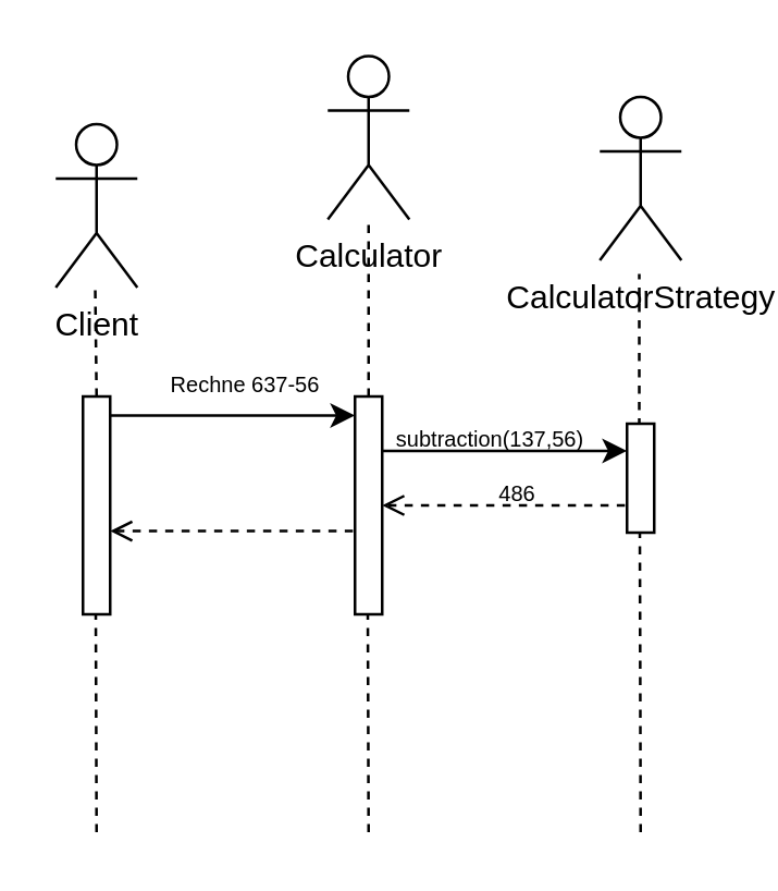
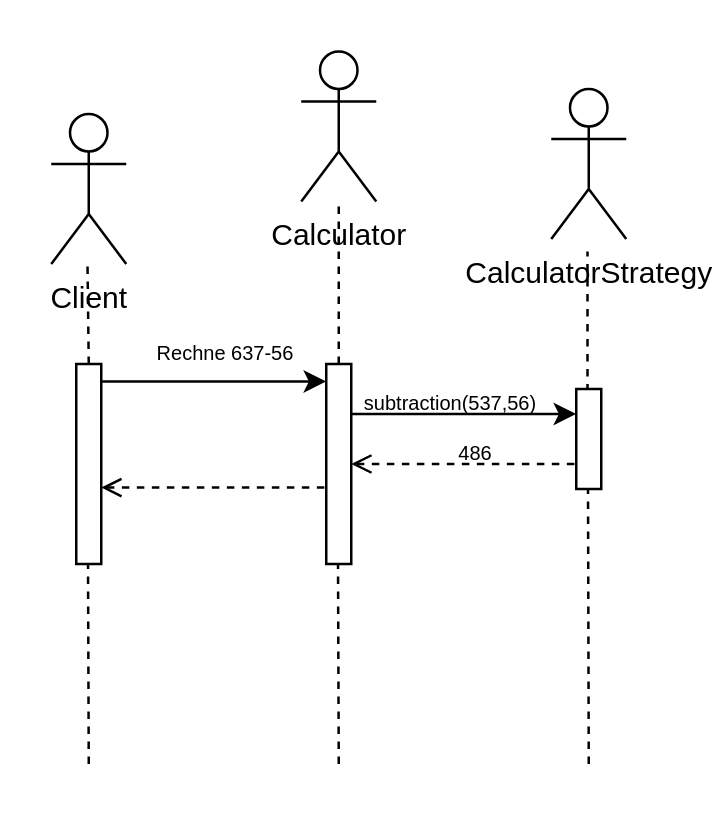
- <mxCell id="14" value="&lt;font style=&quot;font-size: 8px&quot;&gt;subtraction(137,56)&lt;/font&gt;" style="text;html=1;strokeColor=none;fillColor=none;align=center;verticalAlign=middle;whiteSpace=wrap;rounded=0;" vertex="1" parent="1"><mxGeometry x="150" y="145" width="60" height="30" as="geometry" /></mxCell>
+ <mxCell id="14" value="&lt;font style=&quot;font-size: 8px&quot;&gt;subtraction(537,56)&lt;/font&gt;" style="text;html=1;strokeColor=none;fillColor=none;align=center;verticalAlign=middle;whiteSpace=wrap;rounded=0;" vertex="1" parent="1"><mxGeometry x="150" y="145" width="60" height="30" as="geometry" /></mxCell>
